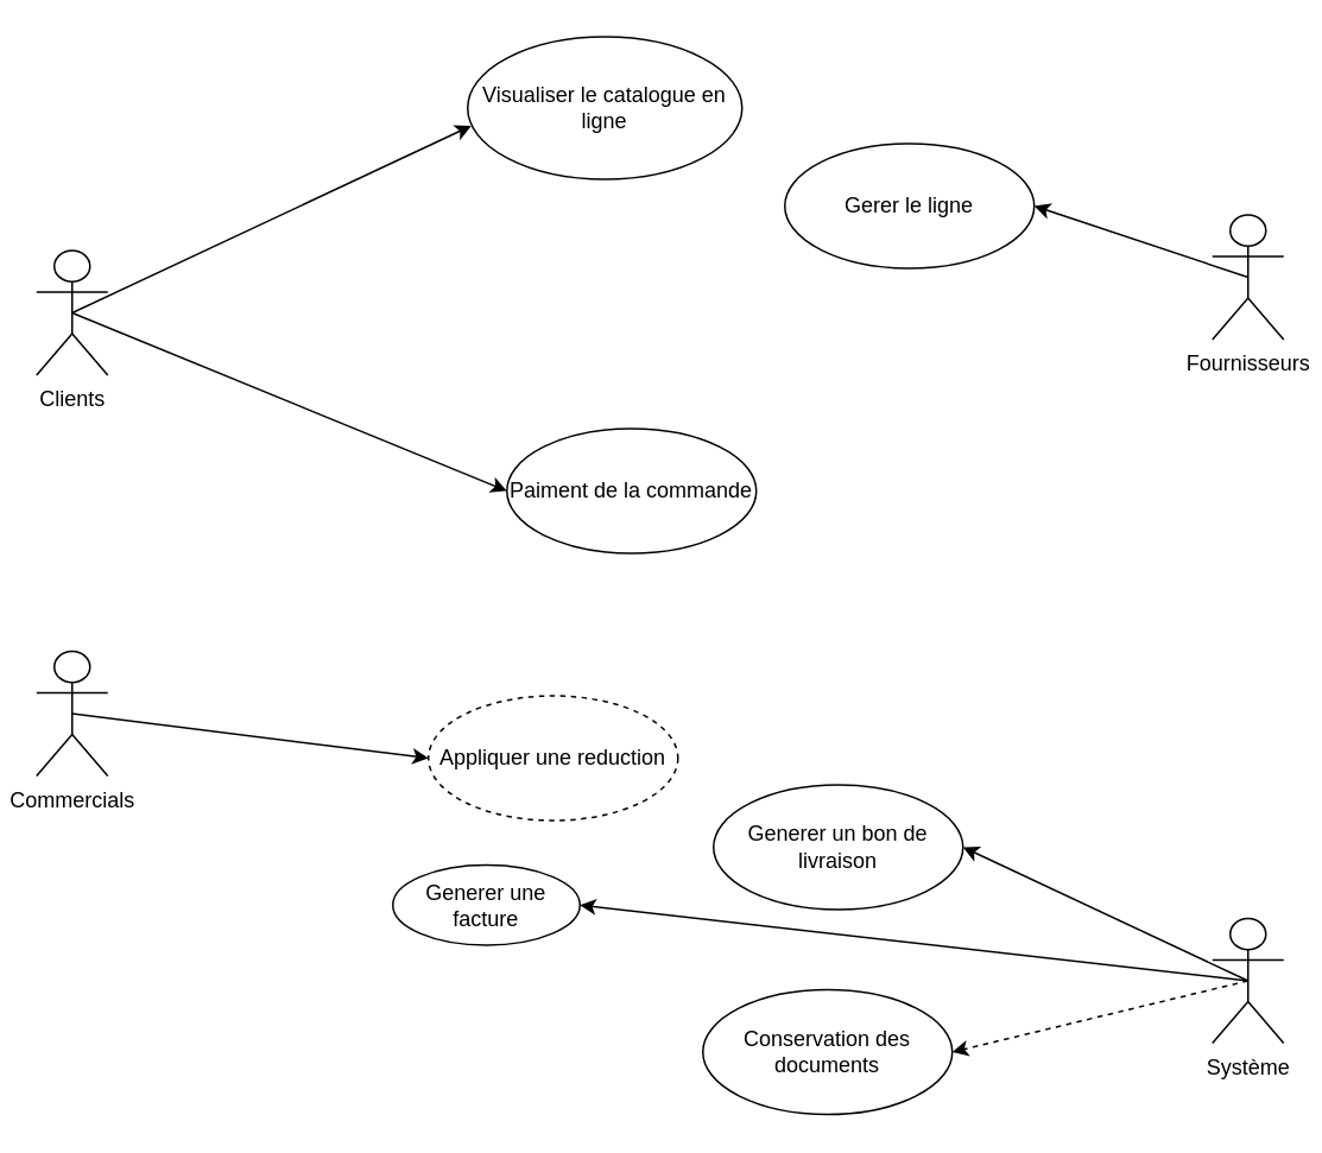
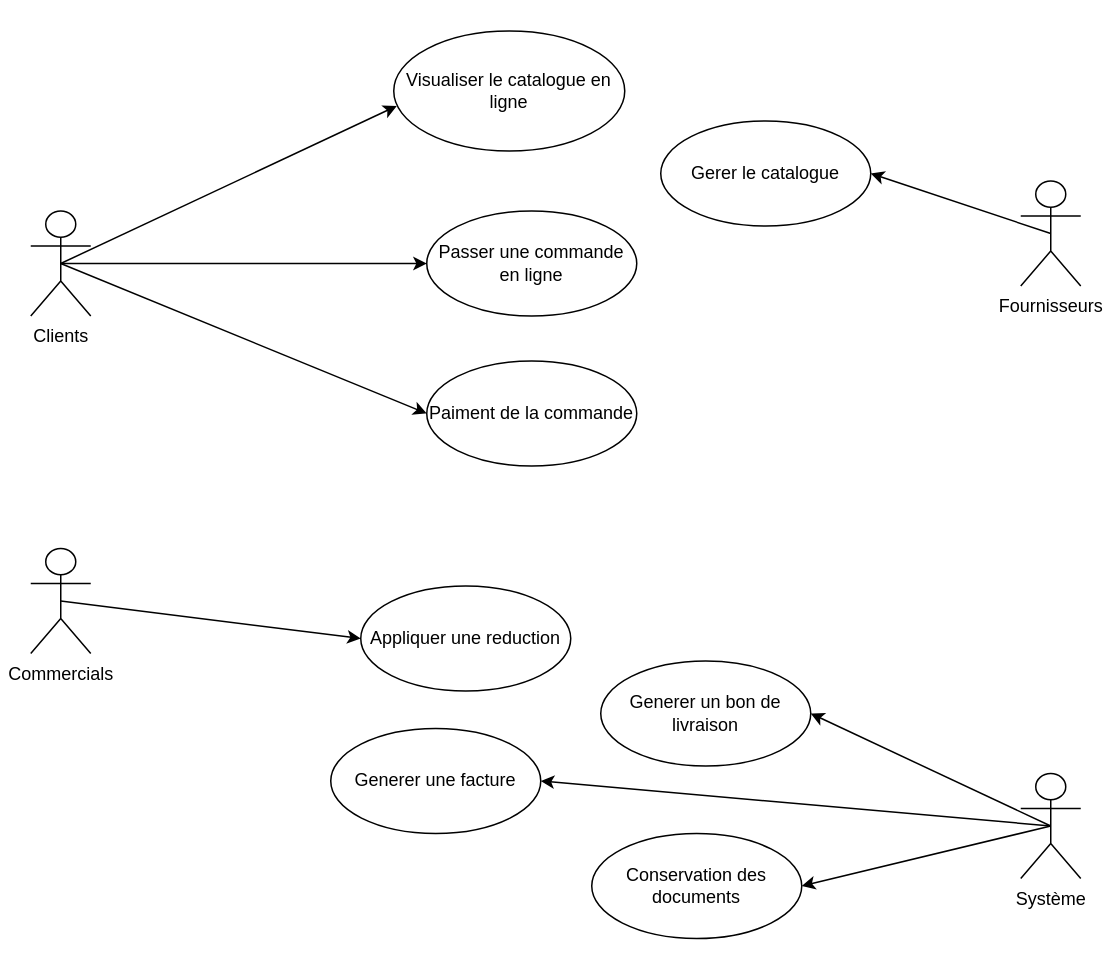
- <mxCell id="8" value="Gerer le ligne" style="ellipse;whiteSpace=wrap;html=1;" vertex="1" parent="1"><mxGeometry x="440" y="80" width="140" height="70" as="geometry" /></mxCell>
+ <mxCell id="8" value="Gerer le catalogue" style="ellipse;whiteSpace=wrap;html=1;" vertex="1" parent="1"><mxGeometry x="440" y="80" width="140" height="70" as="geometry" /></mxCell>
+ <mxCell id="3" style="edgeStyle=none;html=1;exitX=0.5;exitY=0.5;exitDx=0;exitDy=0;exitPerimeter=0;entryX=0;entryY=0.5;entryDx=0;entryDy=0;" edge="1" parent="1" source="5" target="7"><mxGeometry relative="1" as="geometry" /></mxCell>
+ <mxCell id="7" value="Passer une commande en ligne" style="ellipse;whiteSpace=wrap;html=1;" vertex="1" parent="1"><mxGeometry x="284" y="140" width="140" height="70" as="geometry" /></mxCell>
- <mxCell id="14" value="Appliquer une reduction" style="ellipse;whiteSpace=wrap;html=1;dashed=1;" vertex="1" parent="1"><mxGeometry x="240" y="390" width="140" height="70" as="geometry" /></mxCell>
+ <mxCell id="14" value="Appliquer une reduction" style="ellipse;whiteSpace=wrap;html=1;" vertex="1" parent="1"><mxGeometry x="240" y="390" width="140" height="70" as="geometry" /></mxCell>
- <mxCell id="20" value="Generer une facture" style="ellipse;whiteSpace=wrap;html=1;" vertex="1" parent="1"><mxGeometry x="220" y="485" width="105" height="45" as="geometry" /></mxCell>
+ <mxCell id="20" value="Generer une facture" style="ellipse;whiteSpace=wrap;html=1;" vertex="1" parent="1"><mxGeometry x="220" y="485" width="140" height="70" as="geometry" /></mxCell>
- <mxCell id="17" style="edgeStyle=none;html=1;exitX=0.5;exitY=0.5;exitDx=0;exitDy=0;exitPerimeter=0;entryX=1;entryY=0.5;entryDx=0;entryDy=0;dashed=1;" edge="1" parent="1" source="18" target="21"><mxGeometry relative="1" as="geometry" /></mxCell>
+ <mxCell id="17" style="edgeStyle=none;html=1;exitX=0.5;exitY=0.5;exitDx=0;exitDy=0;exitPerimeter=0;entryX=1;entryY=0.5;entryDx=0;entryDy=0;" edge="1" parent="1" source="18" target="21"><mxGeometry relative="1" as="geometry" /></mxCell>
